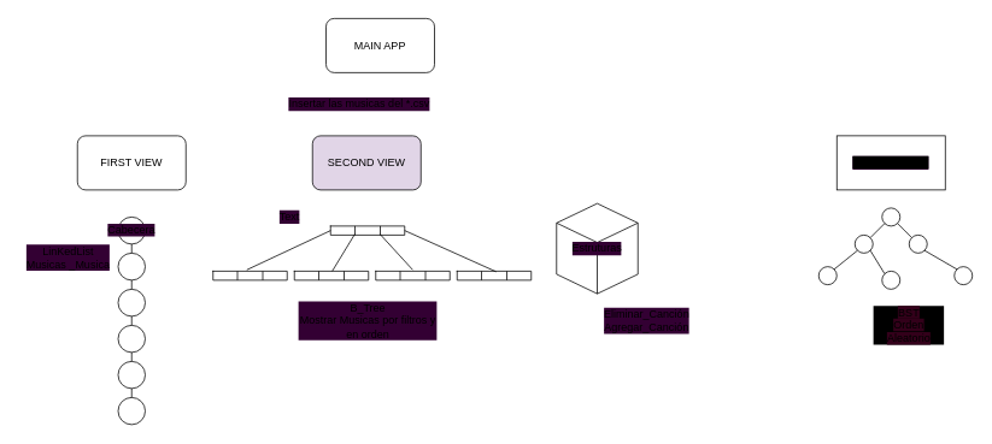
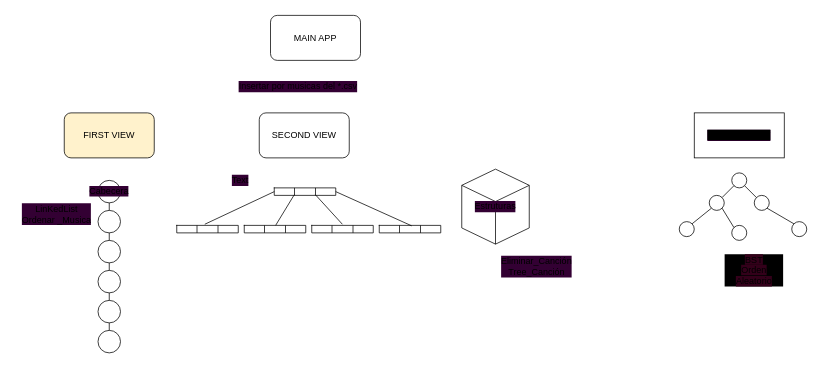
- <mxCell id="48" value="Insertar las musicas del *.csv" style="text;html=1;strokeColor=none;fillColor=none;align=center;verticalAlign=middle;whiteSpace=wrap;rounded=0;labelBackgroundColor=#330033;" vertex="1" parent="1"><mxGeometry x="297" y="100" width="200" height="30" as="geometry" /></mxCell>
+ <mxCell id="48" value="Insertar por musicas del *.csv" style="text;html=1;strokeColor=none;fillColor=none;align=center;verticalAlign=middle;whiteSpace=wrap;rounded=0;labelBackgroundColor=#330033;" vertex="1" parent="1"><mxGeometry x="297" y="100" width="200" height="30" as="geometry" /></mxCell>
- <mxCell id="3" value="FIRST VIEW" style="rounded=1;whiteSpace=wrap;html=1;" vertex="1" parent="1"><mxGeometry x="85" y="150" width="120" height="60" as="geometry" /></mxCell>
+ <mxCell id="3" value="FIRST VIEW" style="rounded=1;whiteSpace=wrap;html=1;fillColor=#fff2cc;" vertex="1" parent="1"><mxGeometry x="85" y="150" width="120" height="60" as="geometry" /></mxCell>
- <mxCell id="4" value="SECOND VIEW" style="rounded=1;whiteSpace=wrap;html=1;fillColor=#e1d5e7;" vertex="1" parent="1"><mxGeometry x="345" y="150" width="120" height="60" as="geometry" /></mxCell>
+ <mxCell id="4" value="SECOND VIEW" style="rounded=1;whiteSpace=wrap;html=1;" vertex="1" parent="1"><mxGeometry x="345" y="150" width="120" height="60" as="geometry" /></mxCell>
- <mxCell id="16" value="LinKedList&lt;br&gt;Musicas _Musica" style="text;html=1;strokeColor=none;fillColor=none;align=center;verticalAlign=middle;whiteSpace=wrap;rounded=0;labelBackgroundColor=#330033;" vertex="1" parent="1"><mxGeometry x="20" y="270" width="110" height="30" as="geometry" /></mxCell>
+ <mxCell id="16" value="LinKedList&lt;br&gt;Ordenar _Musica" style="text;html=1;strokeColor=none;fillColor=none;align=center;verticalAlign=middle;whiteSpace=wrap;rounded=0;labelBackgroundColor=#330033;" vertex="1" parent="1"><mxGeometry x="20" y="270" width="110" height="30" as="geometry" /></mxCell>
- <mxCell id="46" value="B_Tree&lt;br&gt;Mostrar Musicas por filtros y en orden" style="text;html=1;strokeColor=none;fillColor=none;align=center;verticalAlign=middle;whiteSpace=wrap;rounded=0;labelBackgroundColor=#330033;" vertex="1" parent="1"><mxGeometry x="328.5" y="340" width="155" height="30" as="geometry" /></mxCell>
- <mxCell id="49" value="Eliminar_Canción&lt;br&gt;Agregar_Canción" style="text;html=1;strokeColor=none;fillColor=none;align=center;verticalAlign=middle;whiteSpace=wrap;rounded=0;labelBackgroundColor=#330033;" vertex="1" parent="1"><mxGeometry x="655" y="340" width="120" height="30" as="geometry" /></mxCell>
+ <mxCell id="49" value="Eliminar_Canción&lt;br&gt;Tree_Canción" style="text;html=1;strokeColor=none;fillColor=none;align=center;verticalAlign=middle;whiteSpace=wrap;rounded=0;labelBackgroundColor=#330033;" vertex="1" parent="1"><mxGeometry x="655" y="340" width="120" height="30" as="geometry" /></mxCell>
